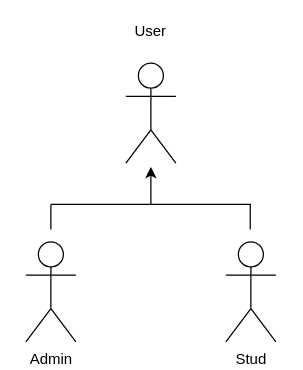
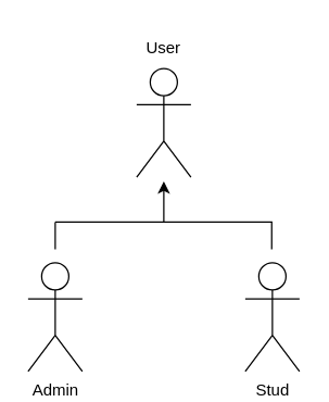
- <mxCell id="9" value="User" style="text;html=1;align=center;verticalAlign=middle;whiteSpace=wrap;rounded=0;" parent="1" vertex="1"><mxGeometry x="90" y="10" width="60" height="30" as="geometry" /></mxCell>
+ <mxCell id="9" value="User" style="text;html=1;align=center;verticalAlign=middle;whiteSpace=wrap;rounded=0;" parent="1" vertex="1"><mxGeometry x="90" y="20" width="60" height="30" as="geometry" /></mxCell>
